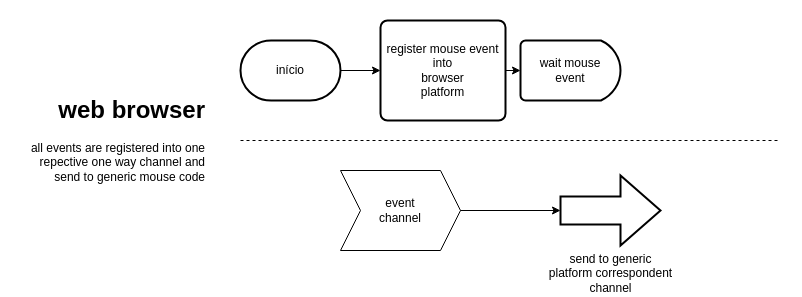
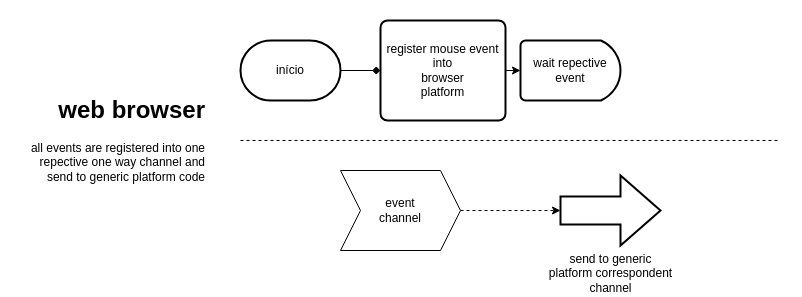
- <mxCell id="7" value="" style="endArrow=classic;html=1;entryX=0;entryY=0.5;entryDx=0;entryDy=0;exitX=1;exitY=0.5;exitDx=0;exitDy=0;exitPerimeter=0;" parent="1" source="2" target="3" edge="1"><mxGeometry width="50" height="50" relative="1" as="geometry"><mxPoint x="230" y="350" as="sourcePoint" /><mxPoint x="280" y="300" as="targetPoint" /></mxGeometry></mxCell>
+ <mxCell id="7" value="" style="endArrow=diamond;html=1;entryX=0;entryY=0.5;entryDx=0;entryDy=0;exitX=1;exitY=0.5;exitDx=0;exitDy=0;exitPerimeter=0;" parent="1" source="2" target="3" edge="1"><mxGeometry width="50" height="50" relative="1" as="geometry"><mxPoint x="230" y="350" as="sourcePoint" /><mxPoint x="280" y="300" as="targetPoint" /></mxGeometry></mxCell>
- <mxCell id="4" value="wait mouse&lt;br&gt;event" style="strokeWidth=2;html=1;shape=mxgraph.flowchart.delay;whiteSpace=wrap;" parent="1" vertex="1"><mxGeometry x="520" y="40" width="100" height="60" as="geometry" /></mxCell>
+ <mxCell id="4" value="wait repective&lt;br&gt;event" style="strokeWidth=2;html=1;shape=mxgraph.flowchart.delay;whiteSpace=wrap;" parent="1" vertex="1"><mxGeometry x="520" y="40" width="100" height="60" as="geometry" /></mxCell>
- <mxCell id="9" value="&lt;h1&gt;web browser&lt;/h1&gt;&lt;p&gt;all events are registered into one repective one way channel and send to generic mouse code&lt;/p&gt;" style="text;html=1;strokeColor=none;fillColor=none;spacing=5;spacingTop=-20;whiteSpace=wrap;overflow=hidden;rounded=0;align=right;" parent="1" vertex="1"><mxGeometry x="20" y="90" width="190" height="100" as="geometry" /></mxCell>
+ <mxCell id="9" value="&lt;h1&gt;web browser&lt;/h1&gt;&lt;p&gt;all events are registered into one repective one way channel and send to generic platform code&lt;/p&gt;" style="text;html=1;strokeColor=none;fillColor=none;spacing=5;spacingTop=-20;whiteSpace=wrap;overflow=hidden;rounded=0;align=right;" parent="1" vertex="1"><mxGeometry x="20" y="90" width="190" height="100" as="geometry" /></mxCell>
- <mxCell id="11" value="" style="endArrow=classic;html=1;entryX=0;entryY=0.5;entryDx=0;entryDy=0;entryPerimeter=0;exitX=1;exitY=0.5;exitDx=0;exitDy=0;" edge="1" parent="1" source="10" target="6"><mxGeometry width="50" height="50" relative="1" as="geometry"><mxPoint x="-300" y="360" as="sourcePoint" /><mxPoint x="-250" y="310" as="targetPoint" /></mxGeometry></mxCell>
+ <mxCell id="11" value="" style="endArrow=classic;html=1;entryX=0;entryY=0.5;entryDx=0;entryDy=0;entryPerimeter=0;exitX=1;exitY=0.5;exitDx=0;exitDy=0;dashed=1;" edge="1" parent="1" source="10" target="6"><mxGeometry width="50" height="50" relative="1" as="geometry"><mxPoint x="-300" y="360" as="sourcePoint" /><mxPoint x="-250" y="310" as="targetPoint" /></mxGeometry></mxCell>
